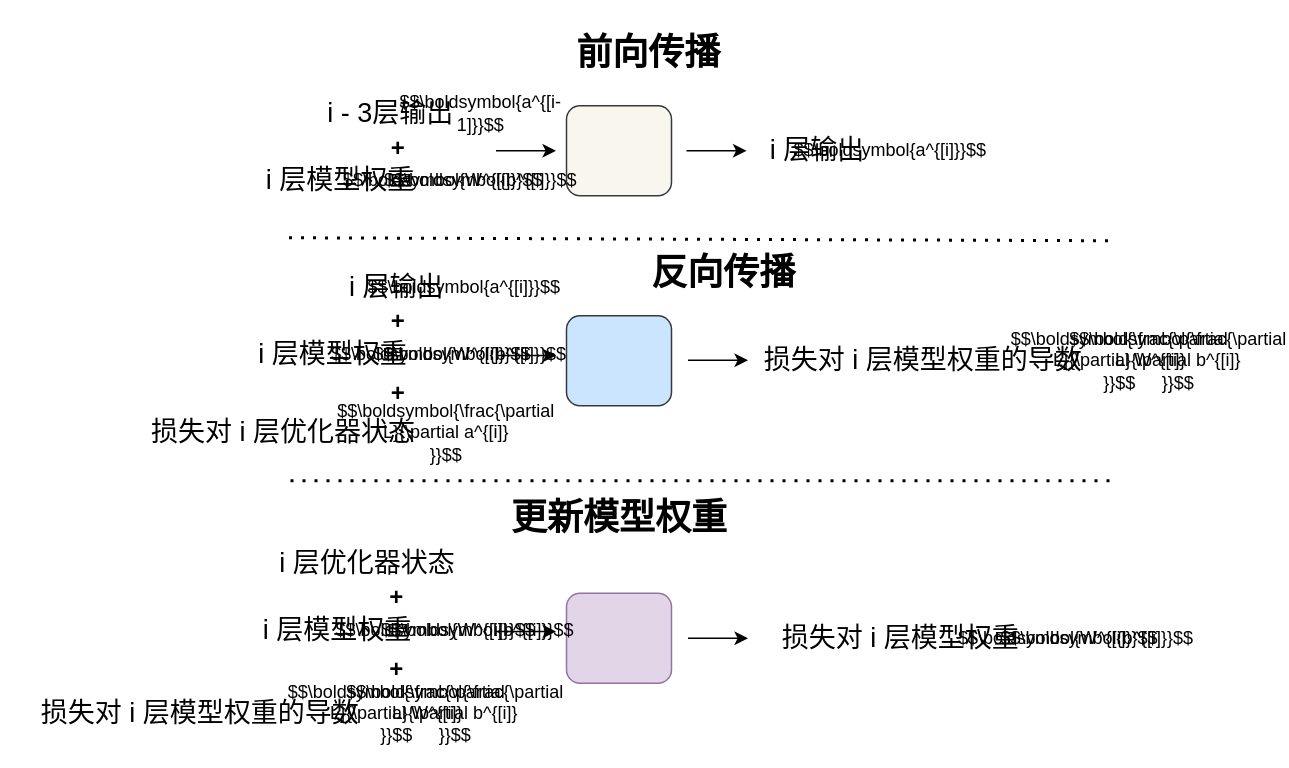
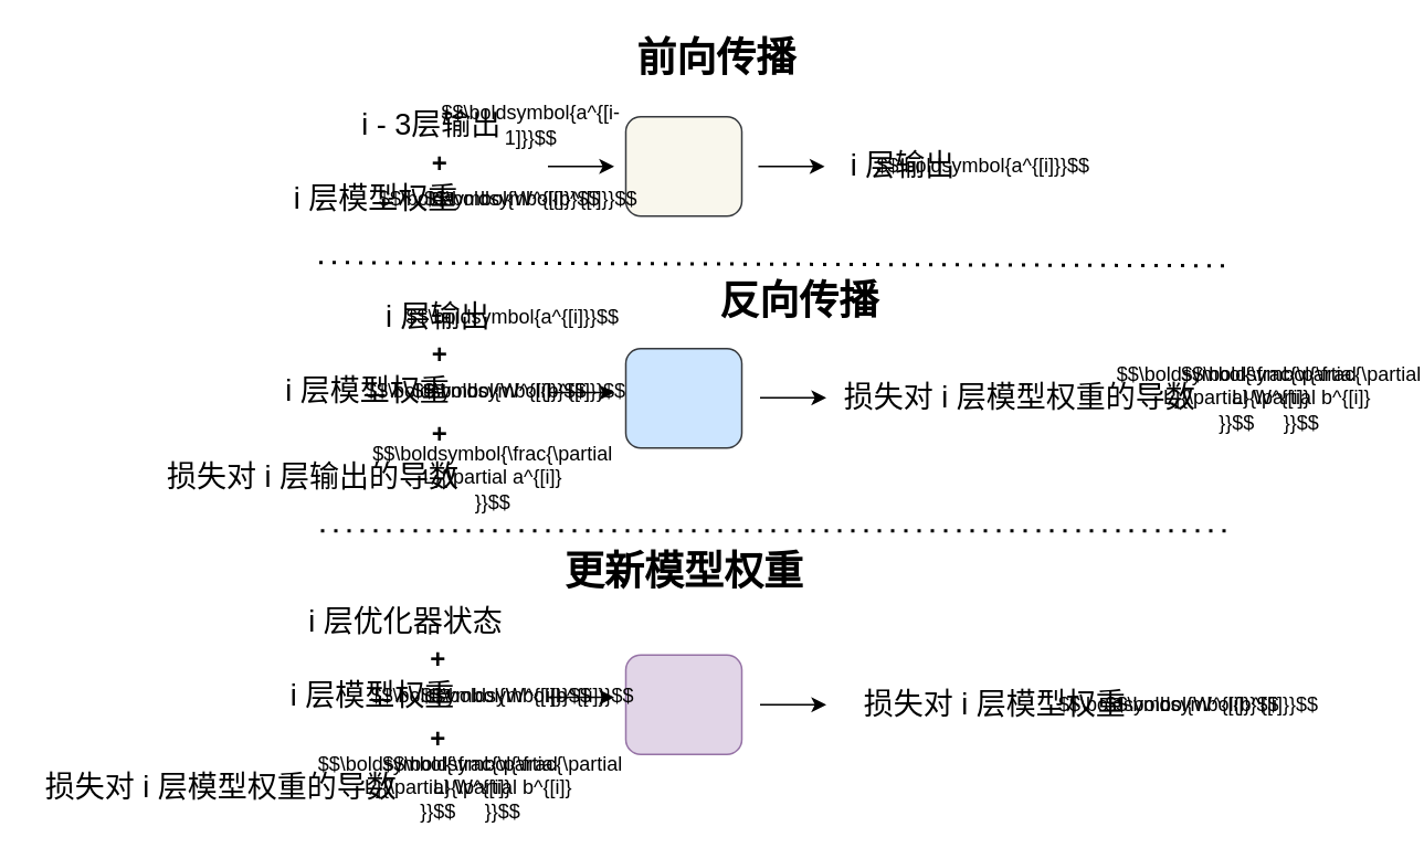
- <mxCell id="20" value="&lt;span style=&quot;font-size: 18px;&quot;&gt;损失对 i 层优化器状态&lt;/span&gt;" style="text;html=1;strokeColor=none;fillColor=none;align=center;verticalAlign=middle;whiteSpace=wrap;rounded=0;fontStyle=0" parent="1" vertex="1"><mxGeometry x="98.25" y="273" width="181.25" height="30" as="geometry" /></mxCell>
+ <mxCell id="20" value="&lt;span style=&quot;font-size: 18px;&quot;&gt;损失对 i 层输出的导数&lt;/span&gt;" style="text;html=1;strokeColor=none;fillColor=none;align=center;verticalAlign=middle;whiteSpace=wrap;rounded=0;fontStyle=0" parent="1" vertex="1"><mxGeometry x="98.25" y="273" width="181.25" height="30" as="geometry" /></mxCell>
